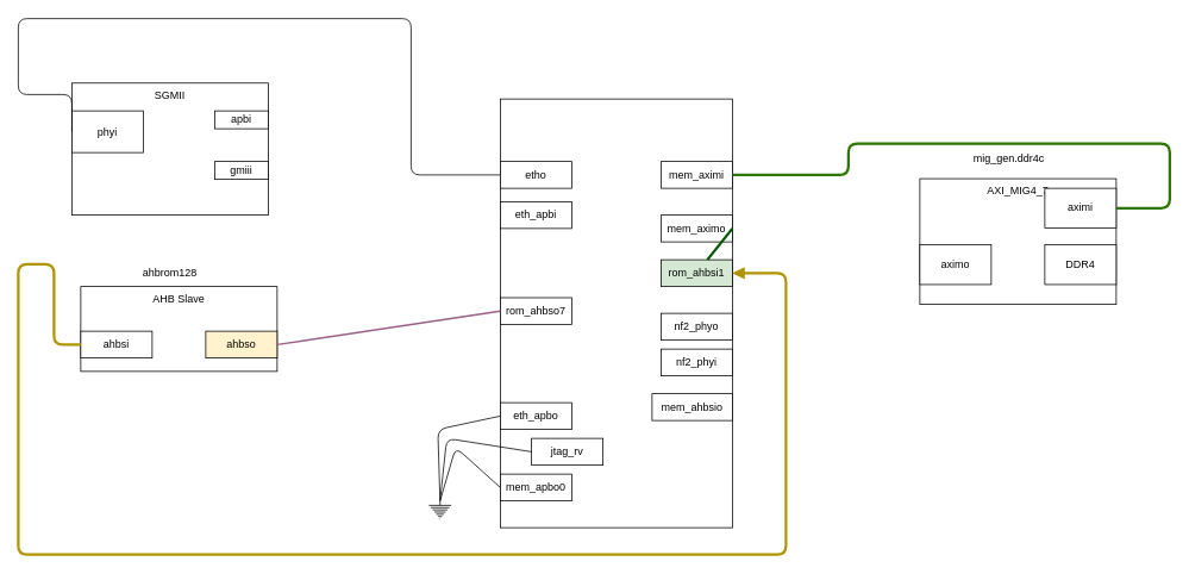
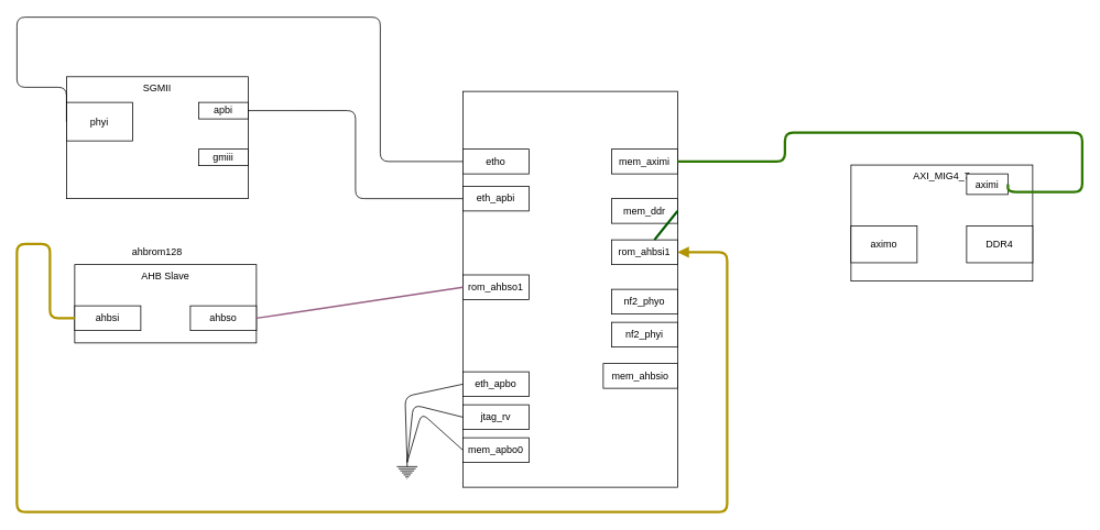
- <mxCell id="26" value="mig_gen.ddr4c" style="text;html=1;strokeColor=none;fillColor=none;align=center;verticalAlign=middle;whiteSpace=wrap;rounded=0;" parent="22" vertex="1"><mxGeometry x="70" y="14.815" width="60" height="44.444" as="geometry" /></mxCell>
+ <mxCell id="17" value="" style="endArrow=none;html=1;exitX=1;exitY=0.5;exitDx=0;exitDy=0;entryX=0;entryY=0.5;entryDx=0;entryDy=0;edgeStyle=orthogonalEdgeStyle;" parent="1" source="15" target="11" edge="1"><mxGeometry width="50" height="50" relative="1" as="geometry"><mxPoint x="320" y="305" as="sourcePoint" /><mxPoint x="570" y="305" as="targetPoint" /></mxGeometry></mxCell>
- <mxCell id="27" value="aximi" style="rounded=0;whiteSpace=wrap;html=1;" vertex="1" parent="22"><mxGeometry x="140" y="70.003" width="80" height="44.444" as="geometry" /></mxCell>
+ <mxCell id="27" value="aximi" style="rounded=0;whiteSpace=wrap;html=1;" vertex="1" parent="22"><mxGeometry x="140" y="70.003" width="50" height="25" as="geometry" /></mxCell>
- <mxCell id="21" value="mem_aximo" style="rounded=0;whiteSpace=wrap;html=1;" parent="1" vertex="1"><mxGeometry x="740" y="240" width="80" height="30" as="geometry" /></mxCell>
+ <mxCell id="21" value="mem_ddr" style="rounded=0;whiteSpace=wrap;html=1;" parent="1" vertex="1"><mxGeometry x="740" y="240" width="80" height="30" as="geometry" /></mxCell>
- <mxCell id="18" value="rom_ahbsi1" style="rounded=0;whiteSpace=wrap;html=1;fillColor=#d5e8d4;" parent="1" vertex="1"><mxGeometry x="740" y="290" width="80" height="30" as="geometry" /></mxCell>
+ <mxCell id="18" value="rom_ahbsi1" style="rounded=0;whiteSpace=wrap;html=1;" parent="1" vertex="1"><mxGeometry x="740" y="290" width="80" height="30" as="geometry" /></mxCell>
- <mxCell id="8" value="rom_ahbso7" style="rounded=0;whiteSpace=wrap;html=1;" parent="1" vertex="1"><mxGeometry x="560" y="332.5" width="80" height="30" as="geometry" /></mxCell>
+ <mxCell id="8" value="rom_ahbso1" style="rounded=0;whiteSpace=wrap;html=1;" parent="1" vertex="1"><mxGeometry x="560" y="332.5" width="80" height="30" as="geometry" /></mxCell>
- <mxCell id="5" value="ahbso" style="rounded=0;whiteSpace=wrap;html=1;fillColor=#fff2cc;" parent="2" vertex="1"><mxGeometry x="140" y="90" width="80" height="30" as="geometry" /></mxCell>
+ <mxCell id="5" value="ahbso" style="rounded=0;whiteSpace=wrap;html=1;" parent="2" vertex="1"><mxGeometry x="140" y="90" width="80" height="30" as="geometry" /></mxCell>
- <mxCell id="35" value="jtag_rv" style="rounded=0;whiteSpace=wrap;html=1;" vertex="1" parent="1"><mxGeometry x="595" y="490" width="80" height="30" as="geometry" /></mxCell>
+ <mxCell id="35" value="jtag_rv" style="rounded=0;whiteSpace=wrap;html=1;" vertex="1" parent="1"><mxGeometry x="560" y="490" width="80" height="30" as="geometry" /></mxCell>
